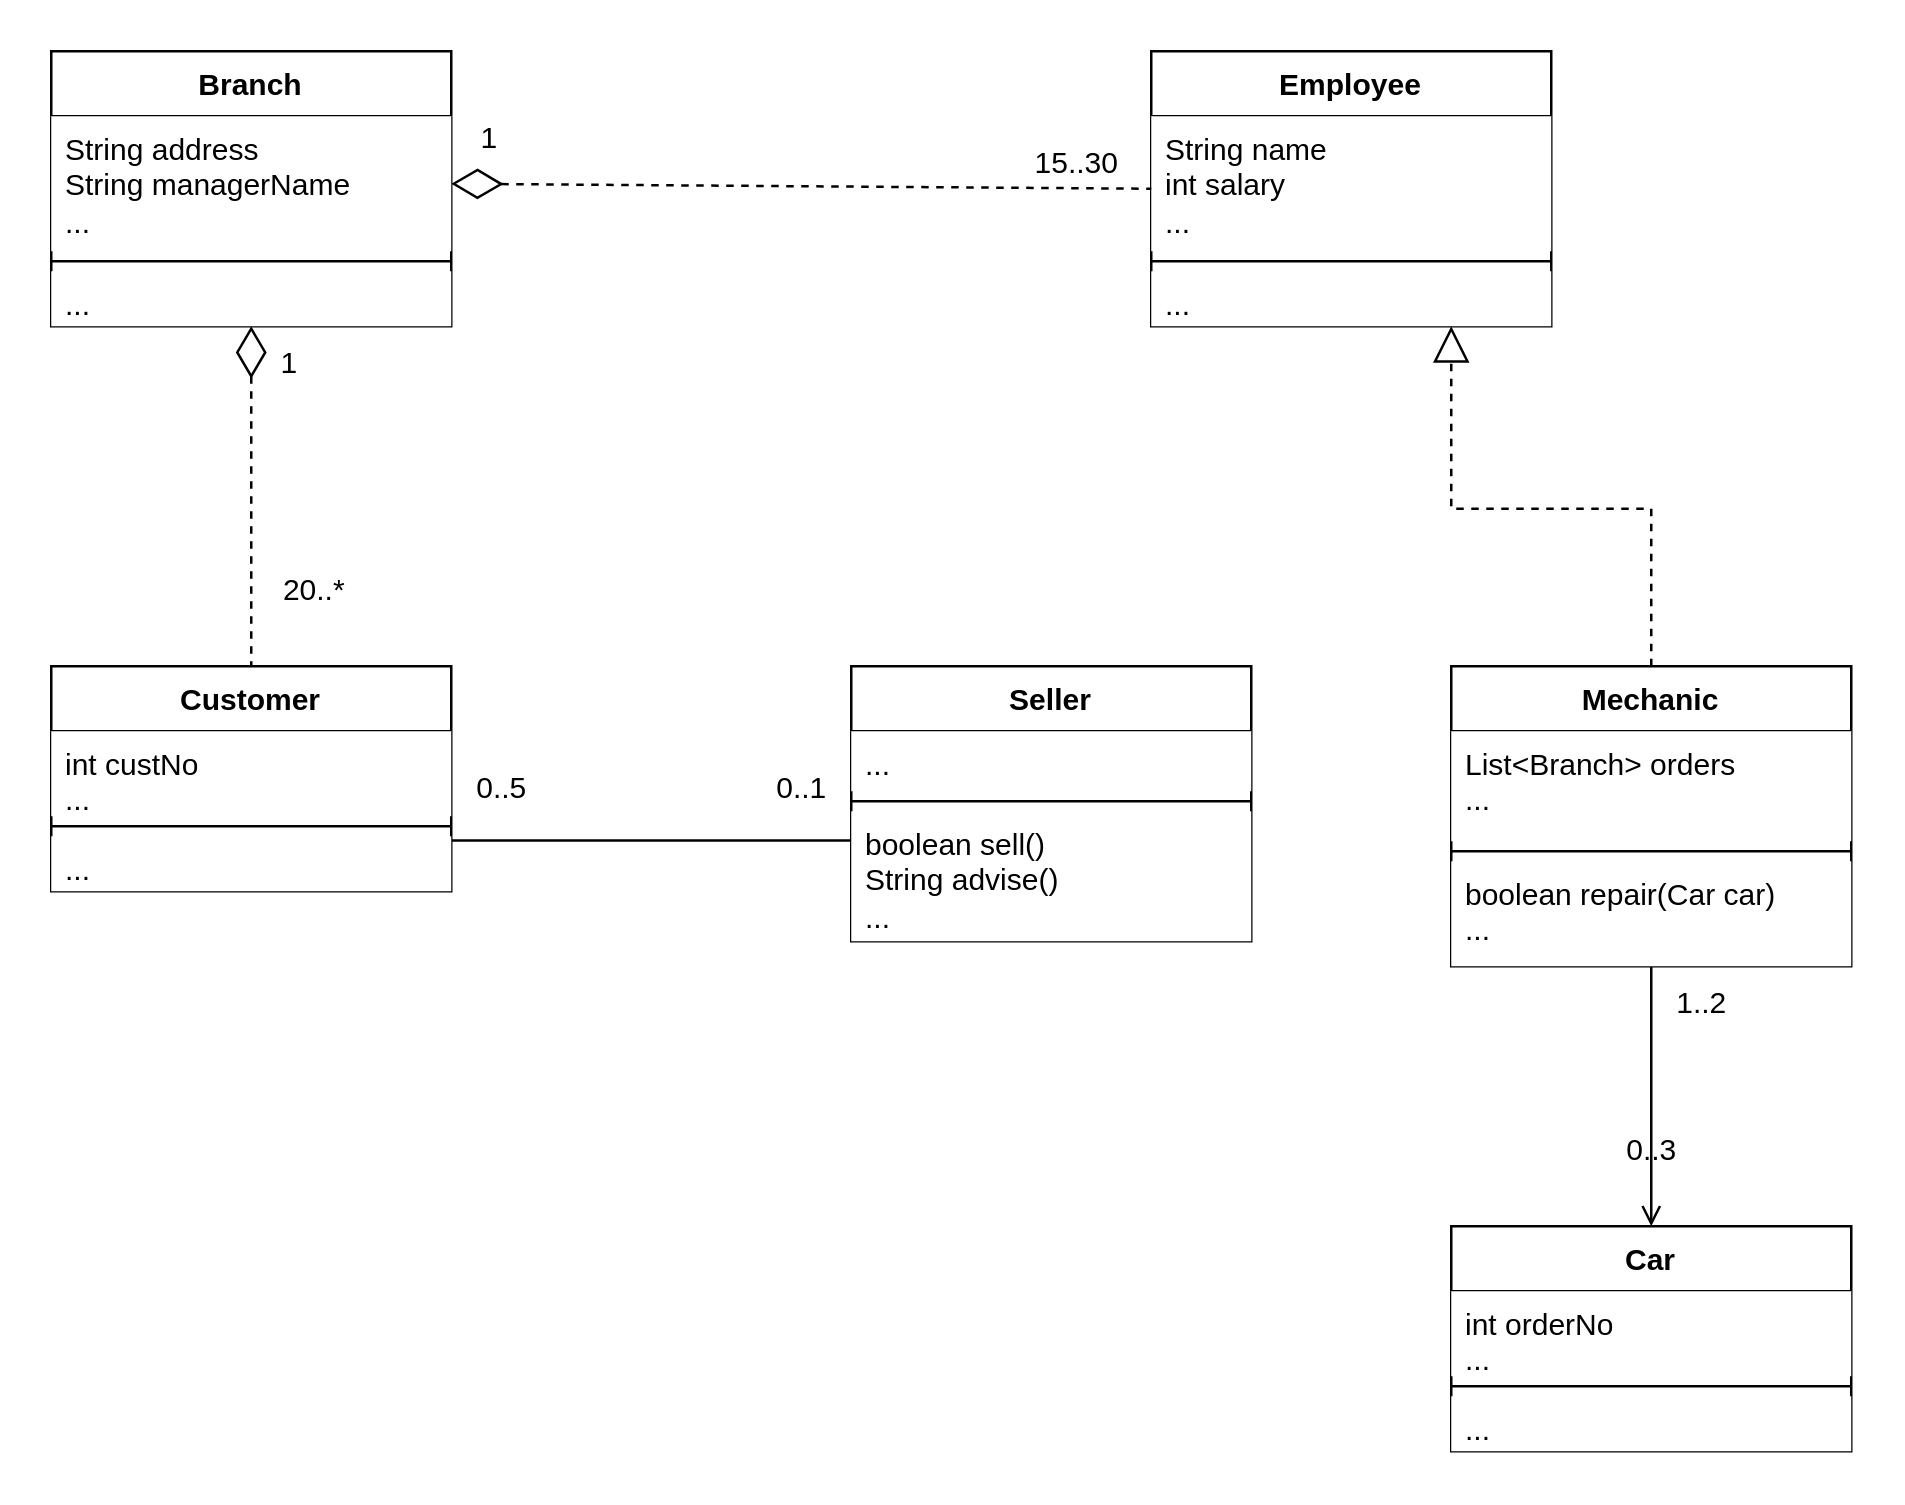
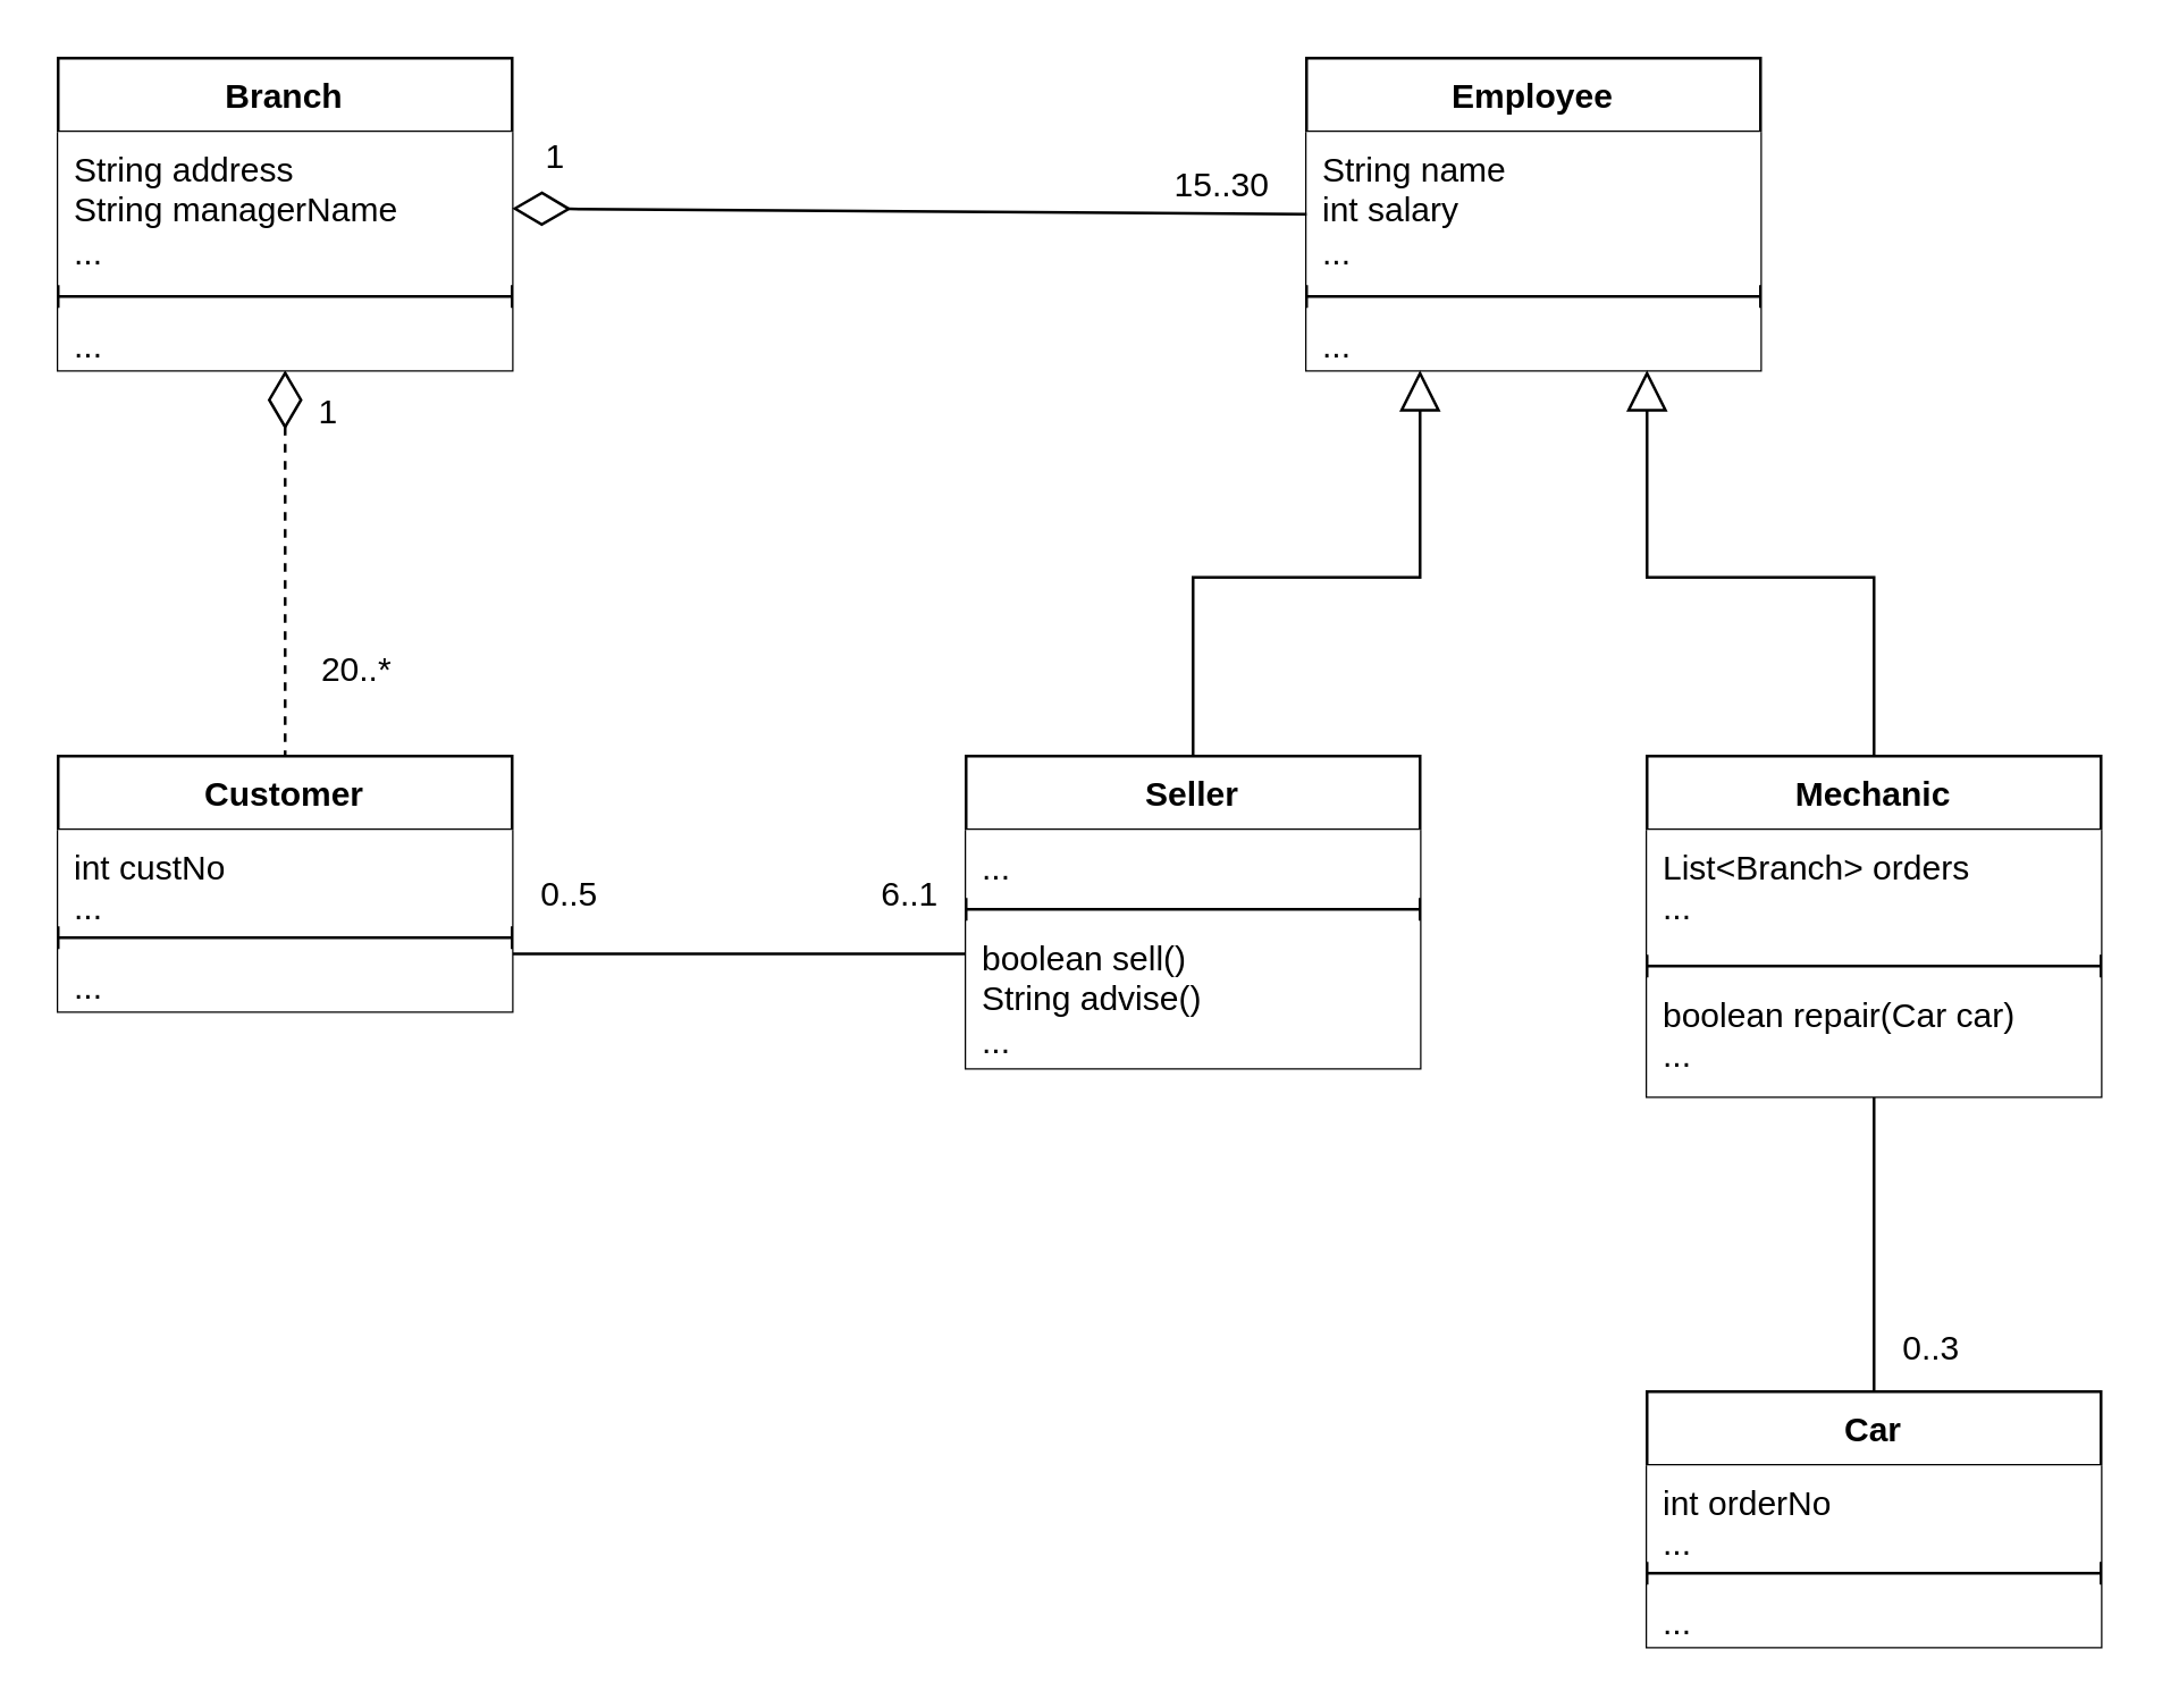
- <mxCell id="11" style="rounded=0;orthogonalLoop=1;jettySize=auto;html=1;exitX=1;exitY=0.5;exitDx=0;exitDy=0;entryX=0;entryY=0.5;entryDx=0;entryDy=0;endArrow=none;endFill=0;startArrow=diamondThin;startFill=0;endSize=9;startSize=18;dashed=1;" edge="1" parent="1" source="4" target="7"><mxGeometry relative="1" as="geometry"><mxPoint x="460" y="193" as="targetPoint" /></mxGeometry></mxCell>
+ <mxCell id="11" style="rounded=0;orthogonalLoop=1;jettySize=auto;html=1;exitX=1;exitY=0.5;exitDx=0;exitDy=0;entryX=0;entryY=0.5;entryDx=0;entryDy=0;endArrow=none;endFill=0;startArrow=diamondThin;startFill=0;endSize=9;startSize=18;" edge="1" parent="1" source="4" target="7"><mxGeometry relative="1" as="geometry"><mxPoint x="460" y="193" as="targetPoint" /></mxGeometry></mxCell>
+ <mxCell id="17" style="edgeStyle=orthogonalEdgeStyle;rounded=0;orthogonalLoop=1;jettySize=auto;html=1;exitX=0.5;exitY=0;exitDx=0;exitDy=0;entryX=0.25;entryY=1;entryDx=0;entryDy=0;endArrow=block;endFill=0;endSize=12;" edge="1" parent="1" source="18" target="7"><mxGeometry relative="1" as="geometry" /></mxCell>
- <mxCell id="22" style="edgeStyle=orthogonalEdgeStyle;rounded=0;orthogonalLoop=1;jettySize=auto;html=1;entryX=0.75;entryY=1;entryDx=0;entryDy=0;endArrow=block;endFill=0;endSize=12;dashed=1;" edge="1" parent="1" source="24" target="7"><mxGeometry relative="1" as="geometry" /></mxCell>
+ <mxCell id="22" style="edgeStyle=orthogonalEdgeStyle;rounded=0;orthogonalLoop=1;jettySize=auto;html=1;entryX=0.75;entryY=1;entryDx=0;entryDy=0;endArrow=block;endFill=0;endSize=12;" edge="1" parent="1" source="24" target="7"><mxGeometry relative="1" as="geometry" /></mxCell>
- <mxCell id="39" value="0..1" style="text;html=1;align=center;verticalAlign=middle;resizable=0;points=[];autosize=1;strokeColor=none;fillColor=none;" vertex="1" parent="1"><mxGeometry x="300" y="300" width="40" height="30" as="geometry" /></mxCell>
+ <mxCell id="39" value="6..1" style="text;html=1;align=center;verticalAlign=middle;resizable=0;points=[];autosize=1;strokeColor=none;fillColor=none;" vertex="1" parent="1"><mxGeometry x="300" y="300" width="40" height="30" as="geometry" /></mxCell>
- <mxCell id="32" value="1..2" style="text;html=1;align=center;verticalAlign=middle;resizable=0;points=[];autosize=1;strokeColor=none;fillColor=none;" vertex="1" parent="1"><mxGeometry x="660" y="386" width="40" height="30" as="geometry" /></mxCell>
- <mxCell id="33" value="0..3" style="text;html=1;align=center;verticalAlign=middle;resizable=0;points=[];autosize=1;strokeColor=none;fillColor=none;" vertex="1" parent="1"><mxGeometry x="640" y="445" width="40" height="30" as="geometry" /></mxCell>
+ <mxCell id="33" value="0..3" style="text;html=1;align=center;verticalAlign=middle;resizable=0;points=[];autosize=1;strokeColor=none;fillColor=none;" vertex="1" parent="1"><mxGeometry x="660" y="460" width="40" height="30" as="geometry" /></mxCell>
- <mxCell id="23" value="" style="edgeStyle=orthogonalEdgeStyle;rounded=0;orthogonalLoop=1;jettySize=auto;html=1;endArrow=open;endFill=0;" edge="1" parent="1" source="24" target="28"><mxGeometry relative="1" as="geometry" /></mxCell>
+ <mxCell id="23" value="" style="edgeStyle=orthogonalEdgeStyle;rounded=0;orthogonalLoop=1;jettySize=auto;html=1;endArrow=none;endFill=0;" edge="1" parent="1" source="24" target="28"><mxGeometry relative="1" as="geometry" /></mxCell>
